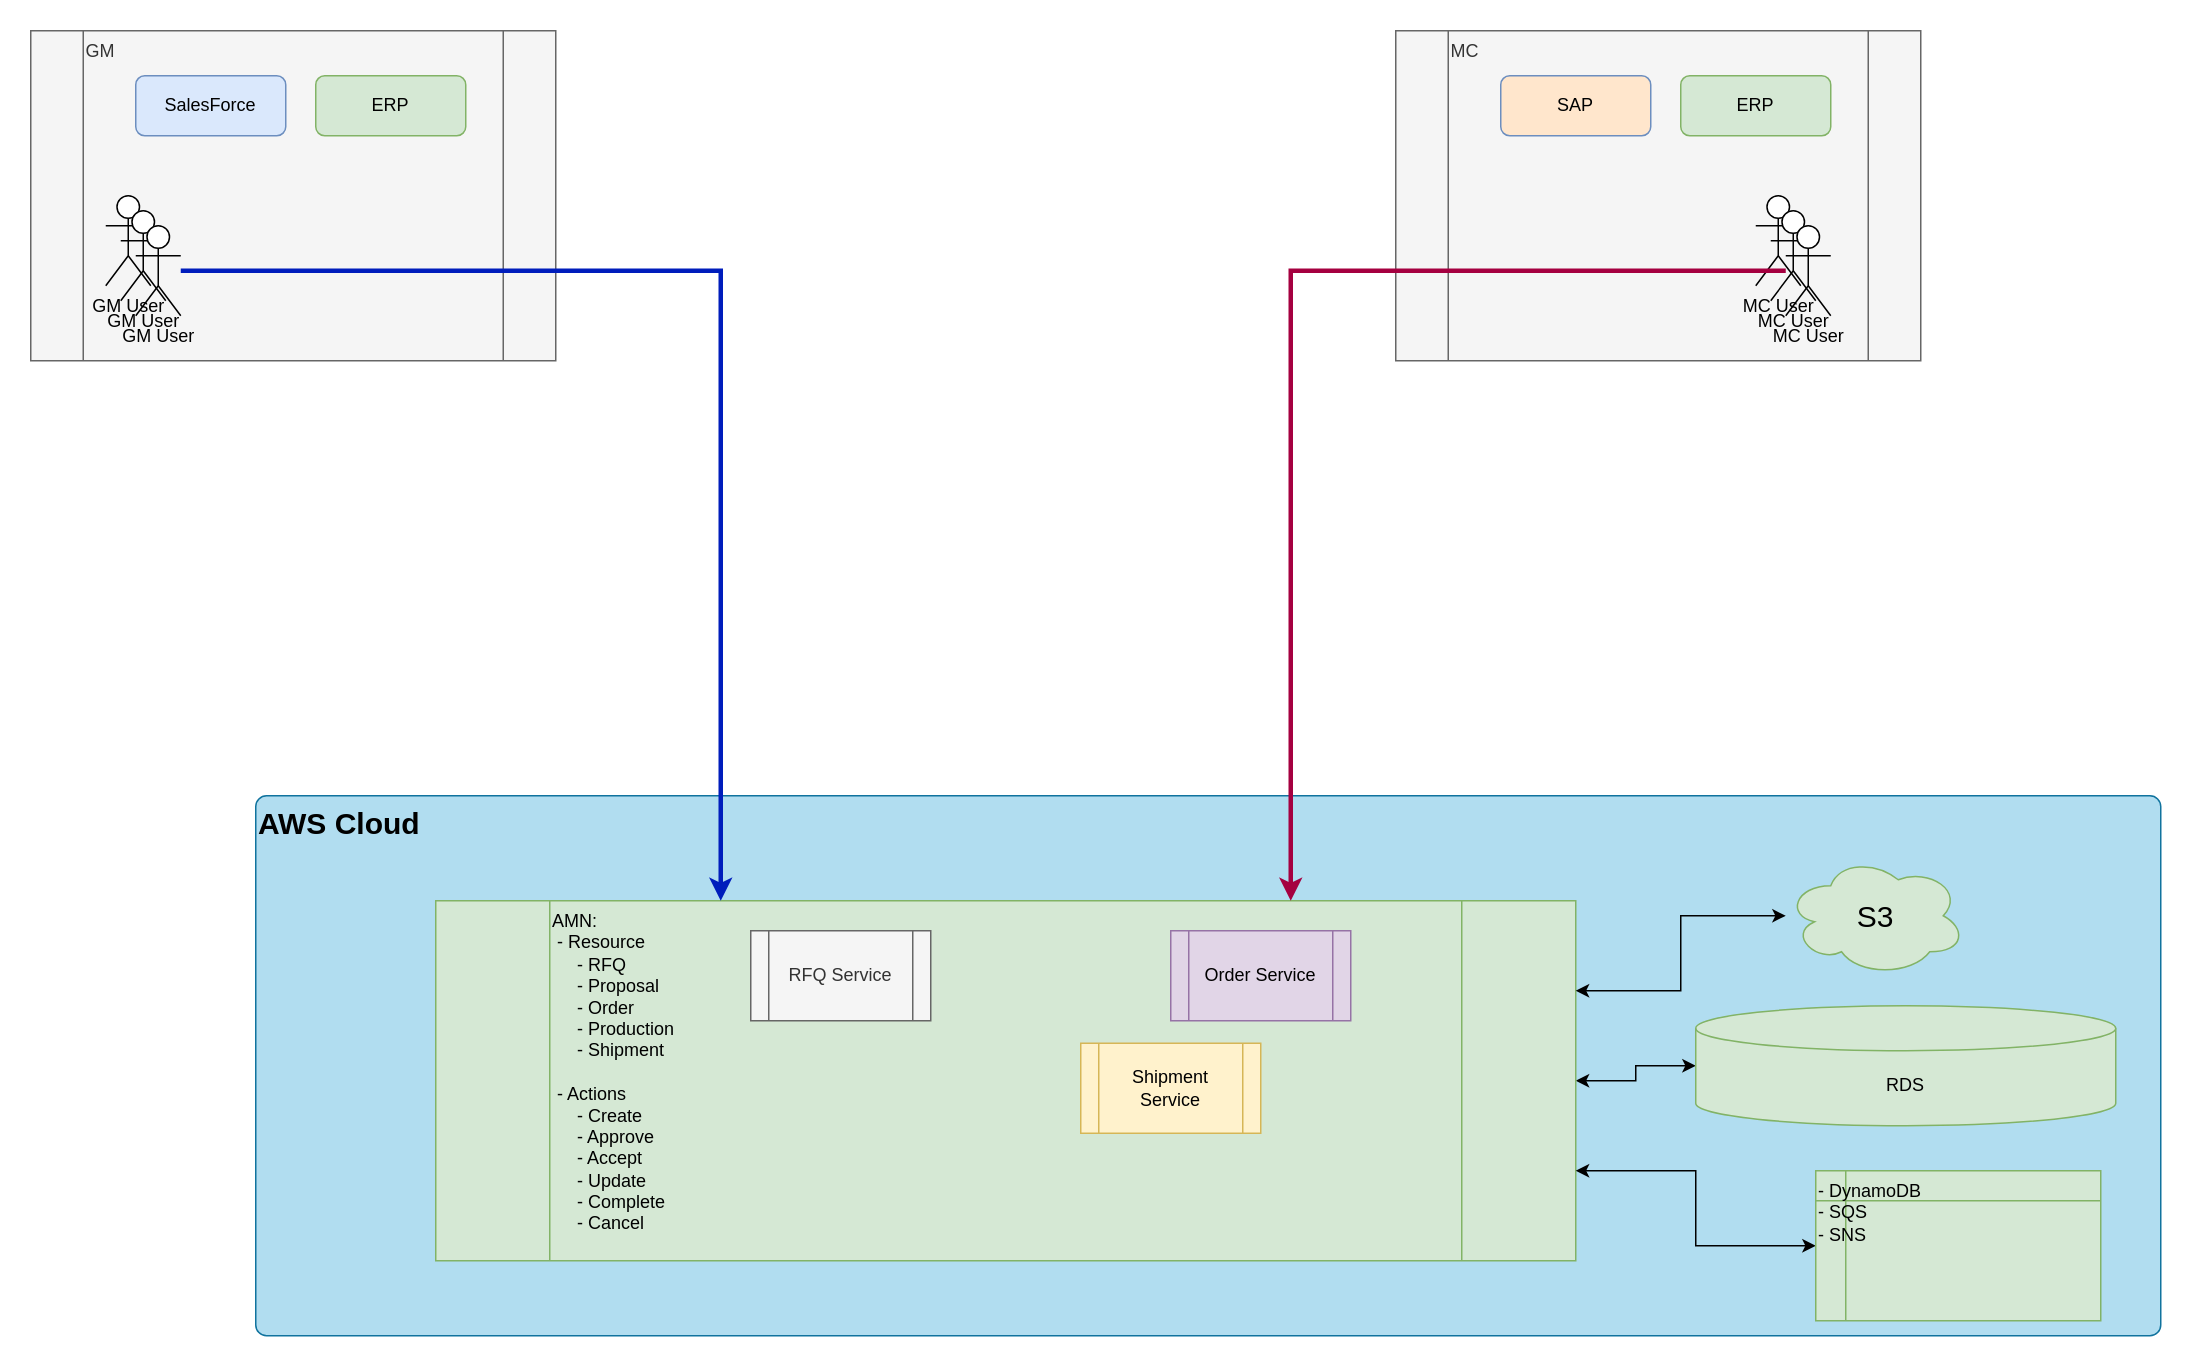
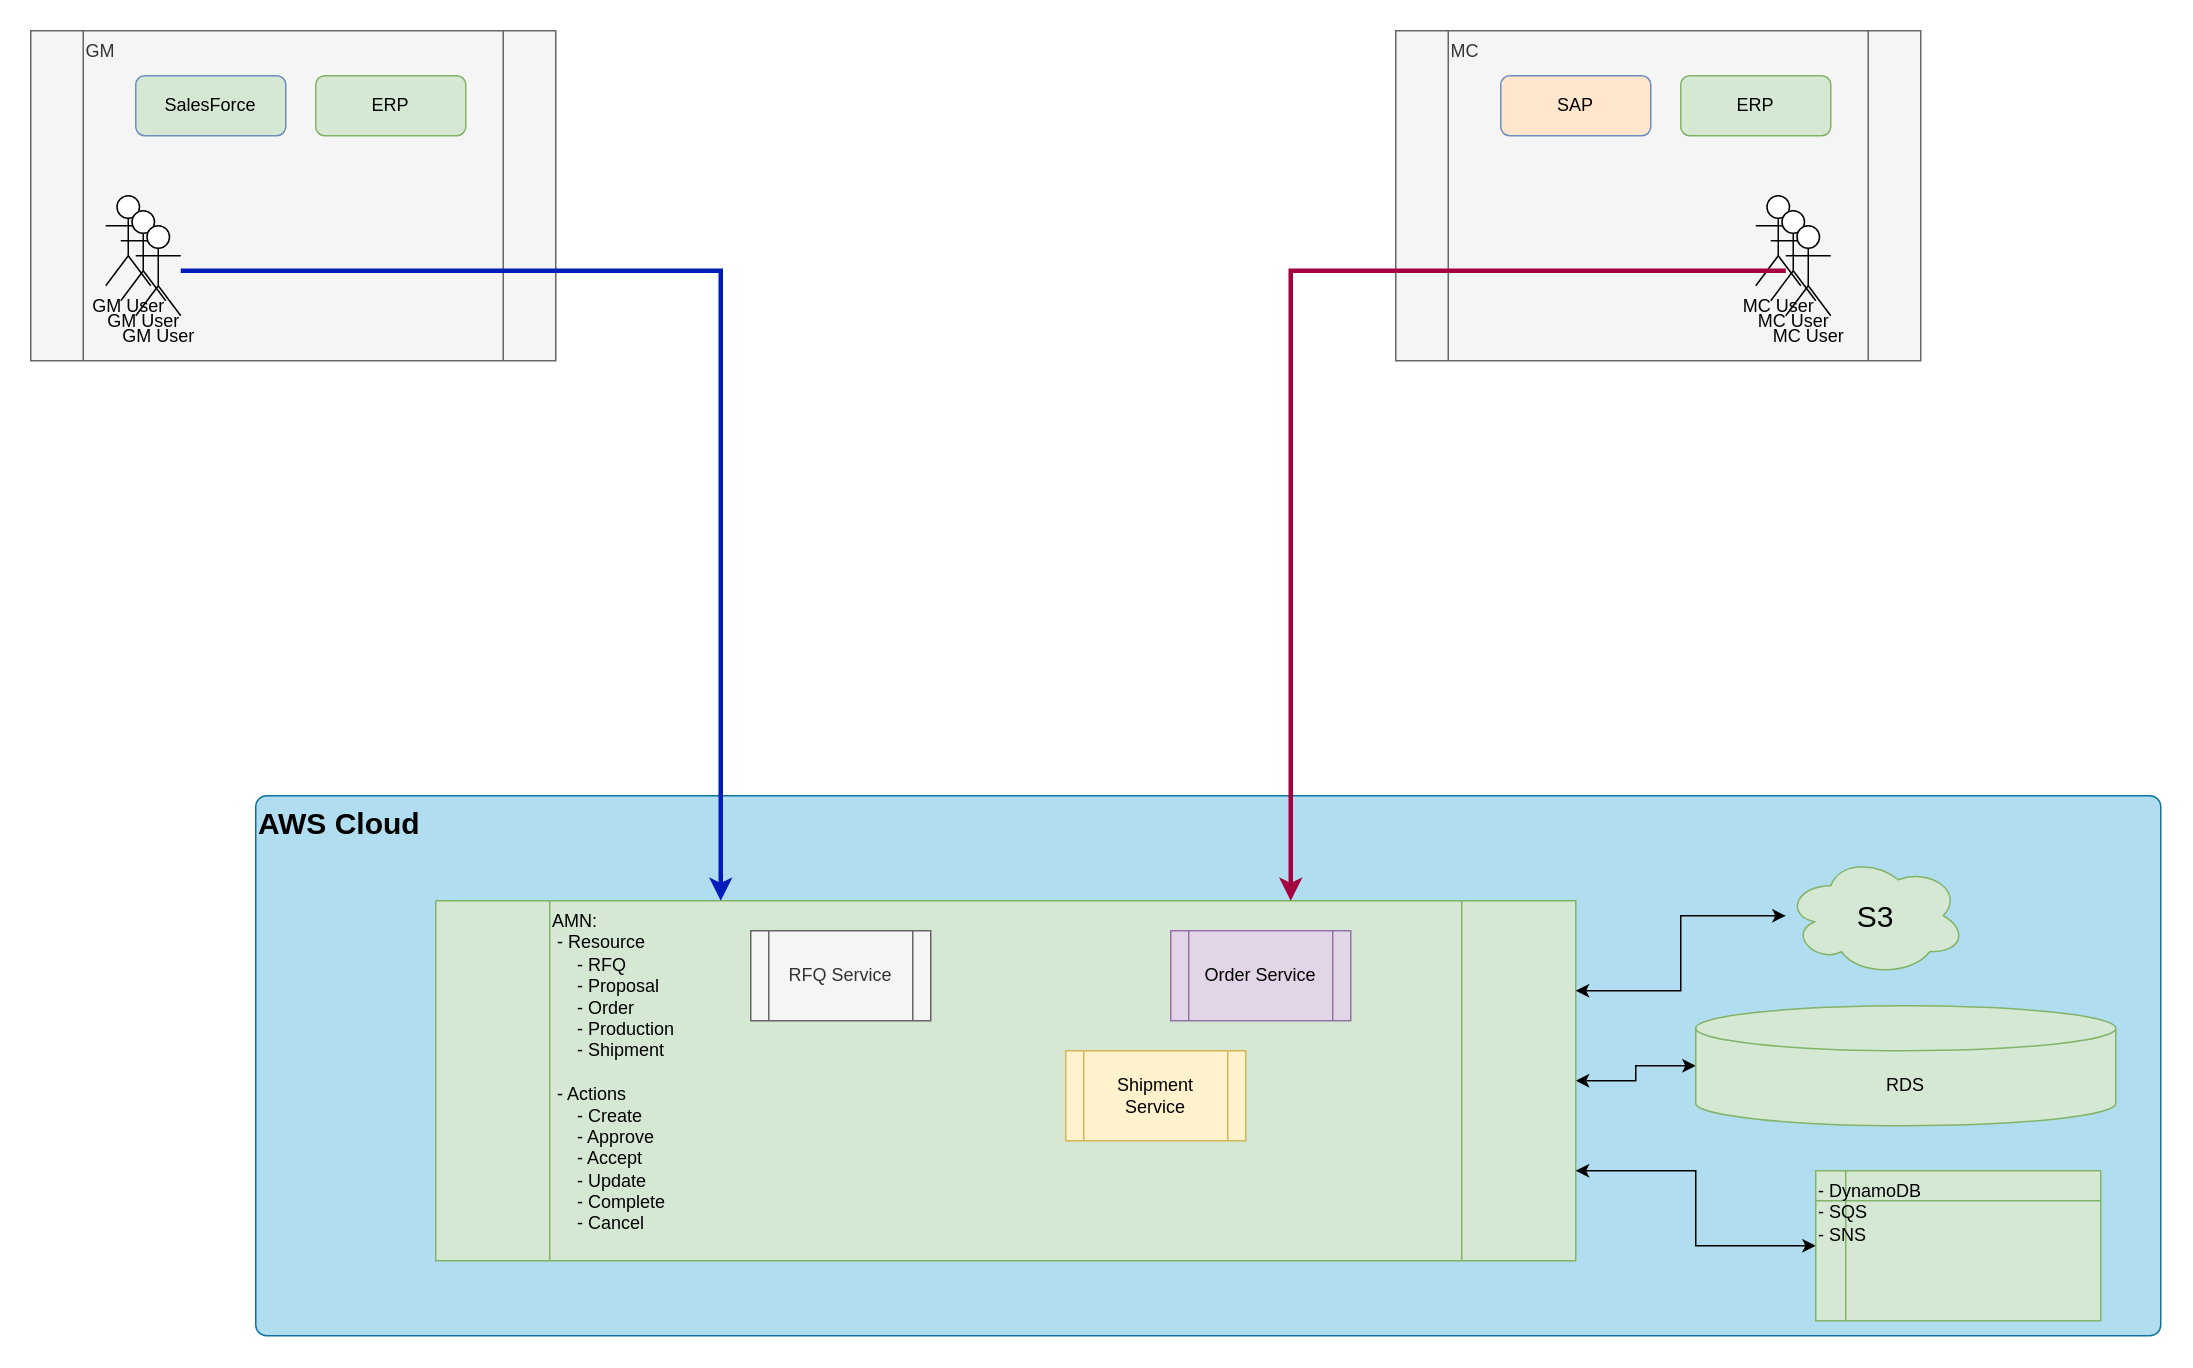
- <mxCell id="6" value="SalesForce" style="rounded=1;whiteSpace=wrap;html=1;fillColor=#dae8fc;strokeColor=#6c8ebf;" vertex="1" parent="1"><mxGeometry x="90" y="50" width="100" height="40" as="geometry" /></mxCell>
+ <mxCell id="6" value="SalesForce" style="rounded=1;whiteSpace=wrap;html=1;fillColor=#d5e8d4;strokeColor=#6c8ebf;" vertex="1" parent="1"><mxGeometry x="90" y="50" width="100" height="40" as="geometry" /></mxCell>
- <mxCell id="14" value="Shipment Service" style="shape=process;whiteSpace=wrap;html=1;backgroundOutline=1;fillColor=#fff2cc;strokeColor=#d6b656;" vertex="1" parent="1"><mxGeometry x="720" y="695" width="120" height="60" as="geometry" /></mxCell>
+ <mxCell id="14" value="Shipment Service" style="shape=process;whiteSpace=wrap;html=1;backgroundOutline=1;fillColor=#fff2cc;strokeColor=#d6b656;" vertex="1" parent="1"><mxGeometry x="710" y="700" width="120" height="60" as="geometry" /></mxCell>
